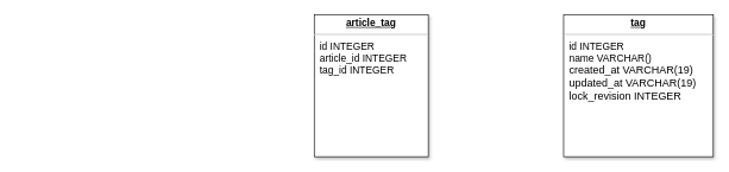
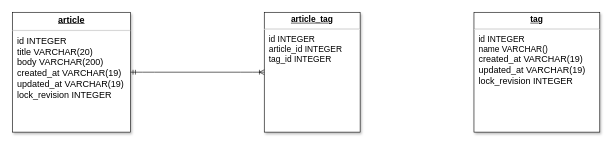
+ <mxCell id="3" value="&lt;p style=&quot;margin: 4px 0px 0px ; text-align: center ; text-decoration: underline ; font-size: 15px&quot;&gt;&lt;b&gt;&lt;font style=&quot;font-size: 15px&quot;&gt;article&lt;/font&gt;&lt;/b&gt;&lt;/p&gt;&lt;hr style=&quot;font-size: 15px&quot;&gt;&lt;p style=&quot;margin: 0px 0px 0px 8px ; font-size: 15px&quot;&gt;&lt;font style=&quot;font-size: 15px&quot;&gt;id INTEGER&amp;nbsp;&lt;/font&gt;&lt;/p&gt;&lt;p style=&quot;margin: 0px 0px 0px 8px ; font-size: 15px&quot;&gt;&lt;font style=&quot;font-size: 15px&quot;&gt;title VARCHAR(20)&lt;/font&gt;&lt;/p&gt;&lt;p style=&quot;margin: 0px 0px 0px 8px ; font-size: 15px&quot;&gt;&lt;font style=&quot;font-size: 15px&quot;&gt;body VARCHAR(200)&lt;/font&gt;&lt;/p&gt;&lt;p style=&quot;margin: 0px 0px 0px 8px ; font-size: 15px&quot;&gt;&lt;font style=&quot;font-size: 15px&quot;&gt;created_at VARCHAR(19)&amp;nbsp;&lt;/font&gt;&lt;/p&gt;&lt;p style=&quot;margin: 0px 0px 0px 8px ; font-size: 15px&quot;&gt;&lt;font style=&quot;font-size: 15px&quot;&gt;updated_at VARCHAR(19)&amp;nbsp;&lt;/font&gt;&lt;/p&gt;&lt;p style=&quot;margin: 0px 0px 0px 8px ; font-size: 15px&quot;&gt;&lt;font style=&quot;font-size: 15px&quot;&gt;lock_revision INTEGER&lt;/font&gt;&lt;/p&gt;" style="verticalAlign=top;align=left;overflow=fill;fontSize=12;fontFamily=Helvetica;html=1;shadow=1;" parent="1" vertex="1"><mxGeometry x="20" y="20" width="197" height="200" as="geometry" /></mxCell>
+ <mxCell id="5" value="" style="edgeStyle=entityRelationEdgeStyle;fontSize=12;html=1;endArrow=ERoneToMany;startArrow=ERmandOne;entryX=0;entryY=0.5;entryDx=0;entryDy=0;exitX=1;exitY=0.5;exitDx=0;exitDy=0;" edge="1" parent="1" source="3" target="2"><mxGeometry width="100" height="100" relative="1" as="geometry"><mxPoint x="273" y="120" as="sourcePoint" /><mxPoint x="373" y="20" as="targetPoint" /></mxGeometry></mxCell>
